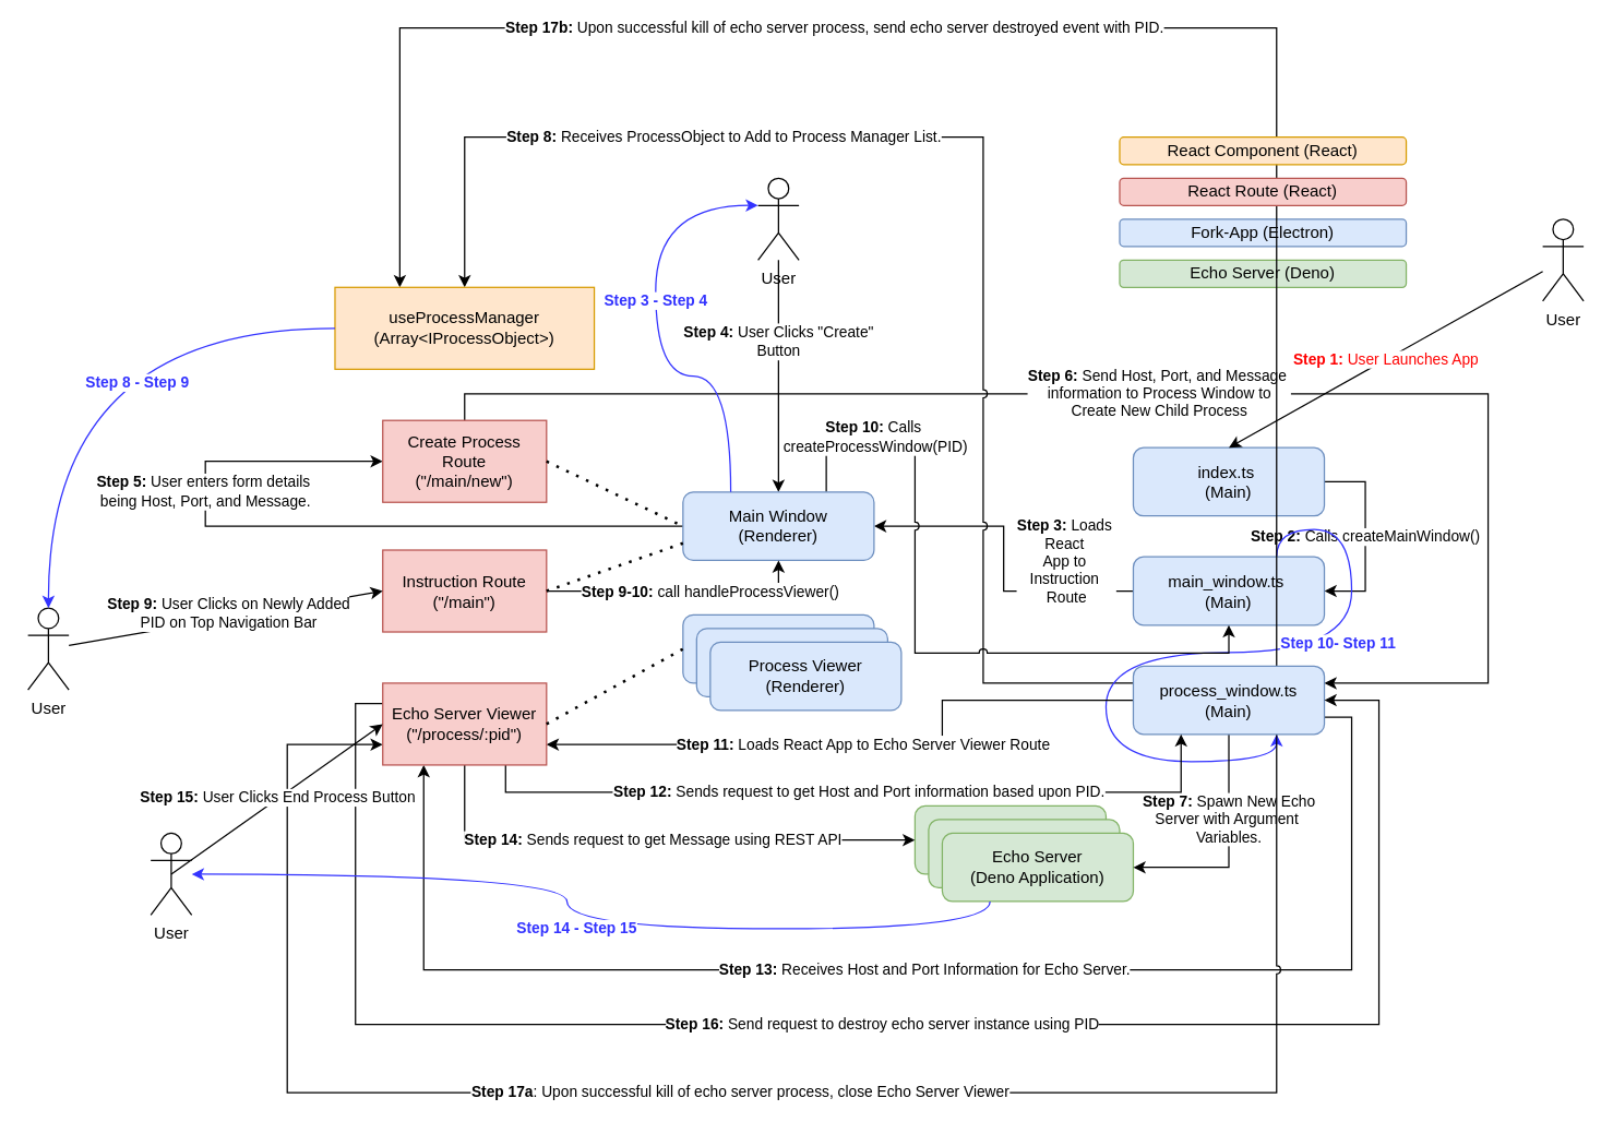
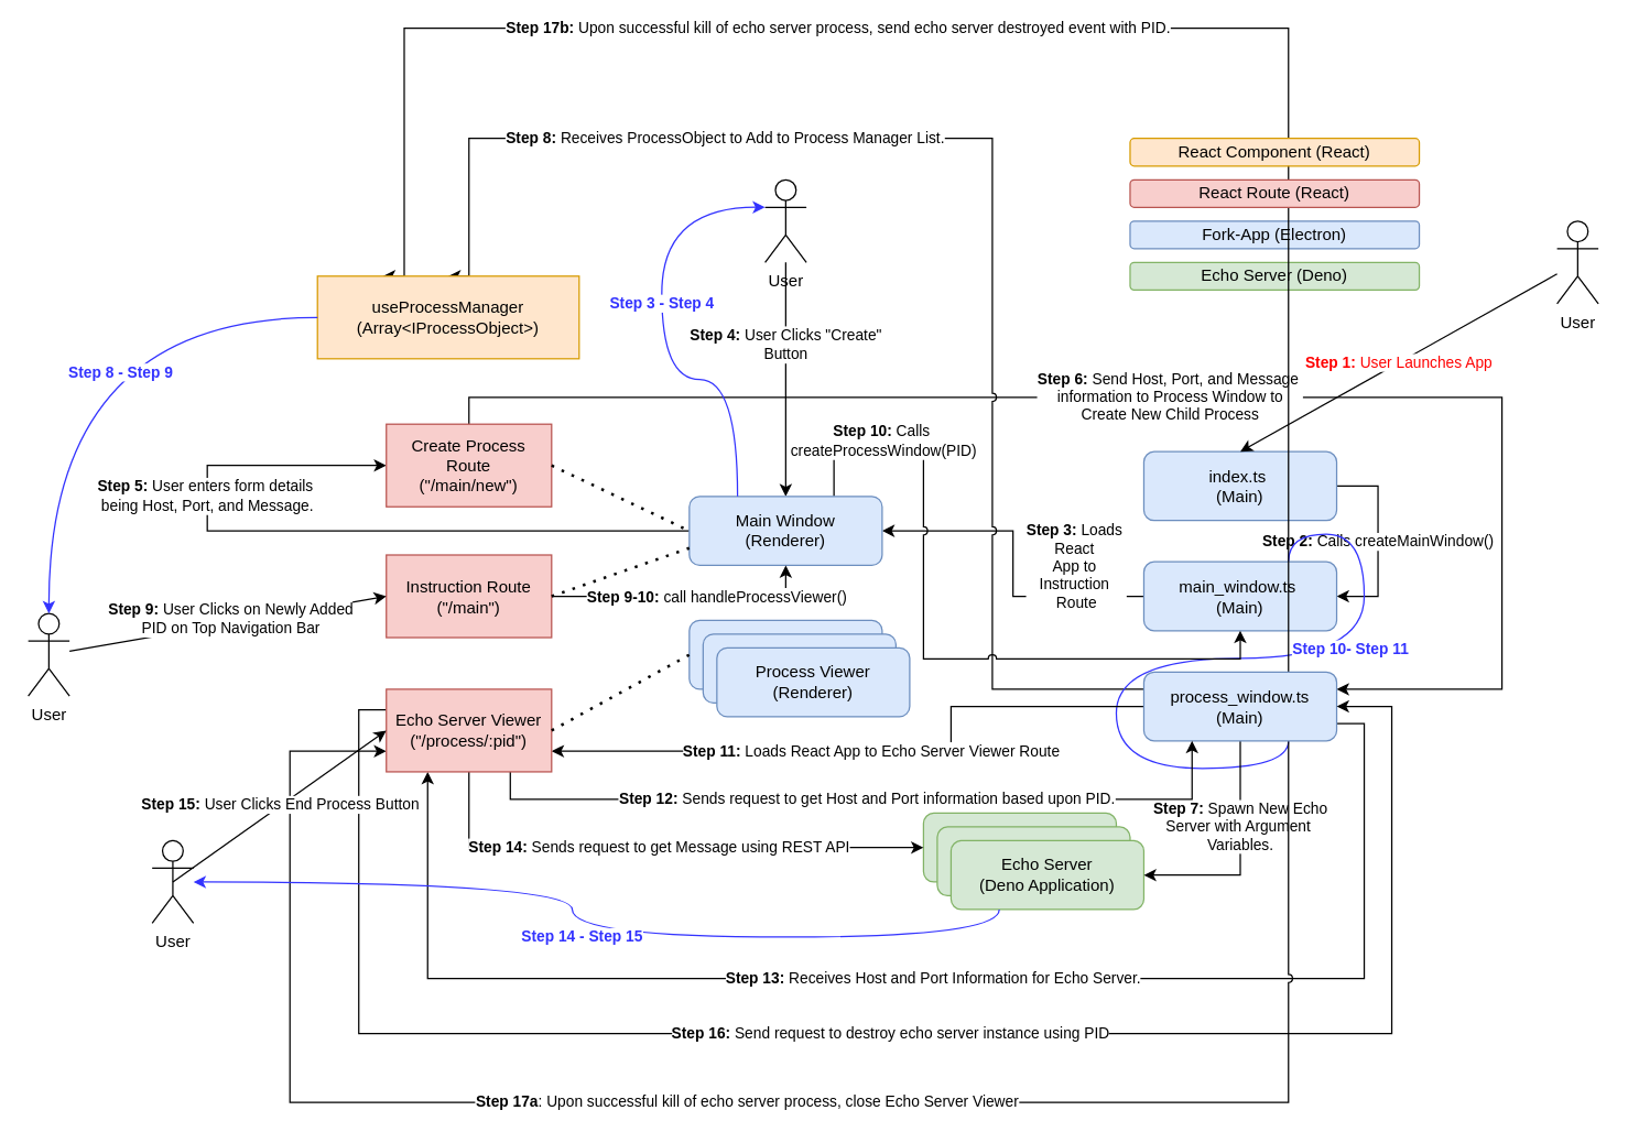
- <mxCell id="40" value="useProcessManager&lt;div&gt;(Array&amp;lt;IProcessObject&amp;gt;)&lt;/div&gt;" style="rounded=0;whiteSpace=wrap;html=1;fillColor=#ffe6cc;strokeColor=#d79b00;" vertex="1" parent="1"><mxGeometry x="245" y="210" width="190" height="60" as="geometry" /></mxCell>
+ <mxCell id="40" value="useProcessManager&lt;div&gt;(Array&amp;lt;IProcessObject&amp;gt;)&lt;/div&gt;" style="rounded=0;whiteSpace=wrap;html=1;fillColor=#ffe6cc;strokeColor=#d79b00;" vertex="1" parent="1"><mxGeometry x="230" y="200" width="190" height="60" as="geometry" /></mxCell>
- <mxCell id="14" value="&lt;b&gt;Step 10- Step 11&lt;/b&gt;" style="edgeStyle=orthogonalEdgeStyle;rounded=0;orthogonalLoop=1;jettySize=auto;html=1;exitX=0.75;exitY=0;exitDx=0;exitDy=0;entryX=0.75;entryY=1;entryDx=0;entryDy=0;curved=1;fontColor=#3333FF;strokeColor=#3333FF;" edge="1" parent="1" source="15" target="21"><mxGeometry x="-0.386" y="-7" relative="1" as="geometry"><mxPoint as="offset" /></mxGeometry></mxCell>
+ <mxCell id="14" value="&lt;b&gt;Step 10- Step 11&lt;/b&gt;" style="edgeStyle=orthogonalEdgeStyle;rounded=0;orthogonalLoop=1;jettySize=auto;html=1;exitX=0.75;exitY=0;exitDx=0;exitDy=0;entryX=0.75;entryY=1;entryDx=0;entryDy=0;curved=1;fontColor=#3333FF;strokeColor=#3333FF;endArrow=none;" edge="1" parent="1" source="15" target="21"><mxGeometry x="-0.386" y="-7" relative="1" as="geometry"><mxPoint as="offset" /></mxGeometry></mxCell>
